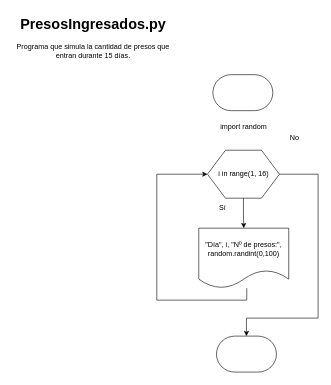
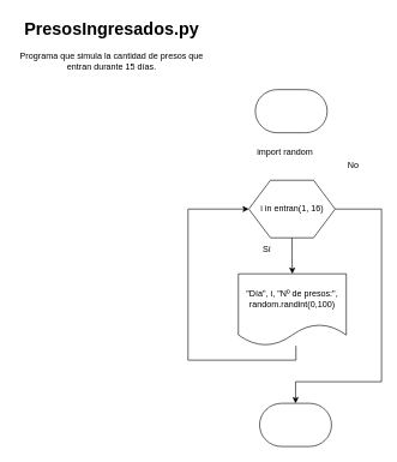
- <mxCell id="5" value="import random" style="text;html=1;strokeColor=none;fillColor=#ffffff;align=center;verticalAlign=middle;whiteSpace=wrap;rounded=0;" parent="1" vertex="1"><mxGeometry x="350.5" y="200.5" width="110" height="20" as="geometry" /></mxCell>
+ <mxCell id="5" value="import random" style="text;html=1;strokeColor=none;fillColor=#ffffff;align=center;verticalAlign=middle;whiteSpace=wrap;rounded=0;" parent="1" vertex="1"><mxGeometry x="340.5" y="200.5" width="110" height="20" as="geometry" /></mxCell>
- <mxCell id="7" value="i in range(1, 16)" style="shape=hexagon;perimeter=hexagonPerimeter2;whiteSpace=wrap;html=1;fillColor=#ffffff;" parent="1" vertex="1"><mxGeometry x="345.5" y="250" width="120" height="80" as="geometry" /></mxCell>
+ <mxCell id="7" value="i in entran(1, 16)" style="shape=hexagon;perimeter=hexagonPerimeter2;whiteSpace=wrap;html=1;fillColor=#ffffff;" parent="1" vertex="1"><mxGeometry x="345.5" y="250" width="120" height="80" as="geometry" /></mxCell>
